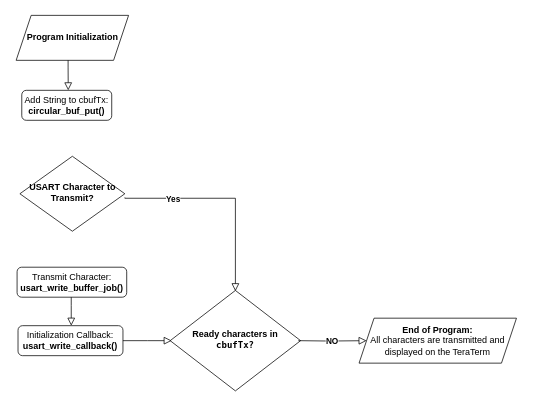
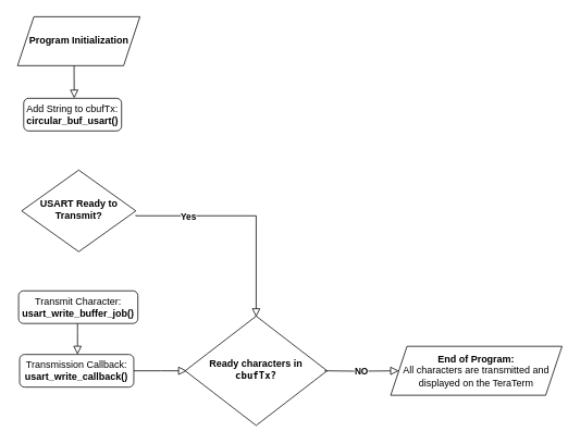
- <mxCell id="3" value="Add String to cbufTx:&lt;div&gt;&lt;b&gt;circular_buf_put()&lt;/b&gt;&lt;br&gt;&lt;/div&gt;" style="rounded=1;whiteSpace=wrap;html=1;fontSize=12;glass=0;strokeWidth=1;shadow=0;" vertex="1" parent="1"><mxGeometry x="28" y="120" width="120" height="40" as="geometry" /></mxCell>
+ <mxCell id="3" value="Add String to cbufTx:&lt;div&gt;&lt;b&gt;circular_buf_usart()&lt;/b&gt;&lt;br&gt;&lt;/div&gt;" style="rounded=1;whiteSpace=wrap;html=1;fontSize=12;glass=0;strokeWidth=1;shadow=0;" vertex="1" parent="1"><mxGeometry x="28" y="120" width="120" height="40" as="geometry" /></mxCell>
- <mxCell id="2" value="&lt;b&gt;USART Character to Transmit?&lt;/b&gt;" style="rhombus;whiteSpace=wrap;html=1;shadow=0;fontFamily=Helvetica;fontSize=12;align=center;strokeWidth=1;spacing=6;spacingTop=-4;" vertex="1" parent="1"><mxGeometry x="25.5" y="208" width="140" height="100" as="geometry" /></mxCell>
+ <mxCell id="2" value="&lt;b&gt;USART Ready to Transmit?&lt;/b&gt;" style="rhombus;whiteSpace=wrap;html=1;shadow=0;fontFamily=Helvetica;fontSize=12;align=center;strokeWidth=1;spacing=6;spacingTop=-4;" vertex="1" parent="1"><mxGeometry x="25.5" y="208" width="140" height="100" as="geometry" /></mxCell>
- <mxCell id="4" value="Initialization Callback:&lt;br&gt;&lt;div&gt;&lt;b&gt;&lt;span style=&quot;background-color: transparent;&quot;&gt;usart_write_callback&lt;/span&gt;()&lt;/b&gt;&lt;br&gt;&lt;/div&gt;" style="rounded=1;whiteSpace=wrap;html=1;fontSize=12;glass=0;strokeWidth=1;shadow=0;" vertex="1" parent="1"><mxGeometry x="23" y="434" width="140" height="40" as="geometry" /></mxCell>
+ <mxCell id="4" value="Transmission Callback:&lt;br&gt;&lt;div&gt;&lt;b&gt;&lt;span style=&quot;background-color: transparent;&quot;&gt;usart_write_callback&lt;/span&gt;()&lt;/b&gt;&lt;br&gt;&lt;/div&gt;" style="rounded=1;whiteSpace=wrap;html=1;fontSize=12;glass=0;strokeWidth=1;shadow=0;" vertex="1" parent="1"><mxGeometry x="23" y="434" width="140" height="40" as="geometry" /></mxCell>
